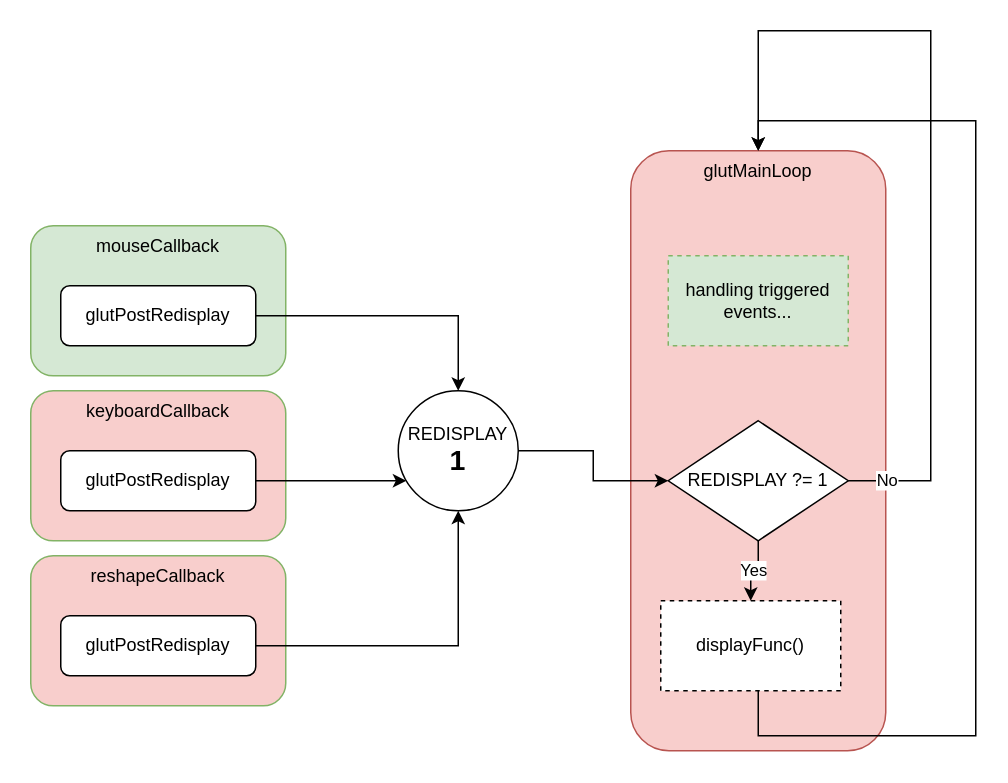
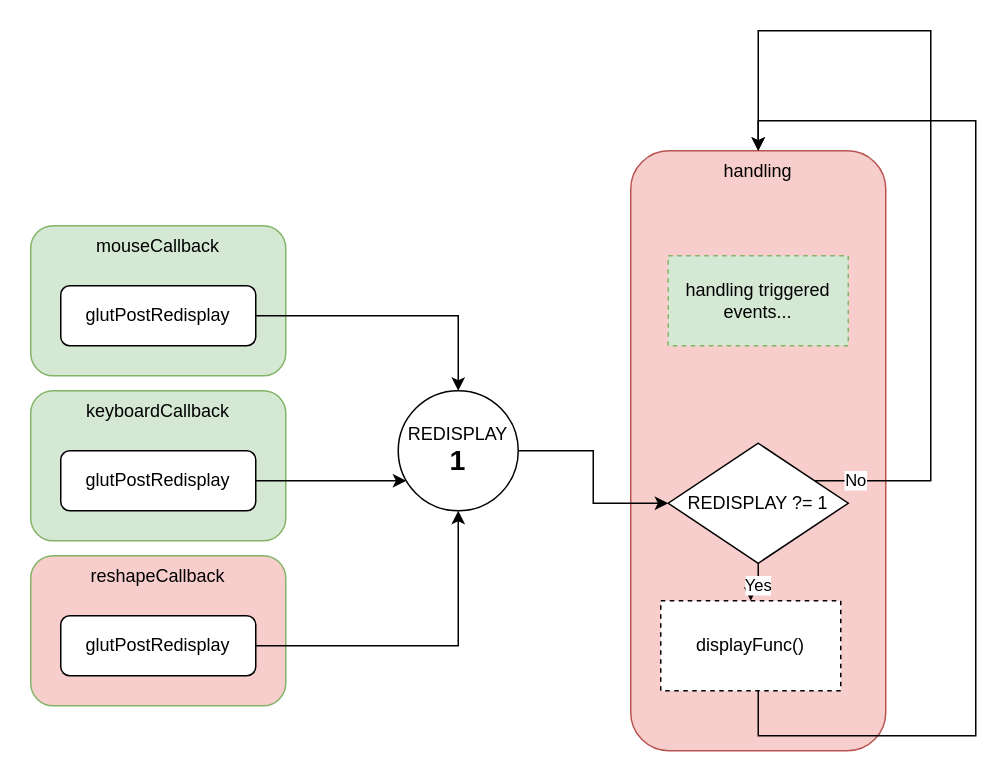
- <mxCell id="12" value="&lt;div&gt;glutMainLoop&lt;/div&gt;" style="rounded=1;whiteSpace=wrap;html=1;align=center;verticalAlign=top;fillColor=#f8cecc;strokeColor=#b85450;" vertex="1" parent="1"><mxGeometry x="420" y="100" width="170" height="400" as="geometry" /></mxCell>
+ <mxCell id="12" value="&lt;div&gt;handling&lt;/div&gt;" style="rounded=1;whiteSpace=wrap;html=1;align=center;verticalAlign=top;fillColor=#f8cecc;strokeColor=#b85450;" vertex="1" parent="1"><mxGeometry x="420" y="100" width="170" height="400" as="geometry" /></mxCell>
- <mxCell id="3" value="keyboardCallback" style="rounded=1;whiteSpace=wrap;html=1;align=center;verticalAlign=top;fillColor=#f8cecc;strokeColor=#82b366;" vertex="1" parent="1"><mxGeometry x="20" y="260" width="170" height="100" as="geometry" /></mxCell>
+ <mxCell id="3" value="keyboardCallback" style="rounded=1;whiteSpace=wrap;html=1;align=center;verticalAlign=top;fillColor=#d5e8d4;strokeColor=#82b366;" vertex="1" parent="1"><mxGeometry x="20" y="260" width="170" height="100" as="geometry" /></mxCell>
- <mxCell id="17" value="REDISPLAY ?= 1" style="rhombus;whiteSpace=wrap;html=1;" vertex="1" parent="1"><mxGeometry x="445" y="280" width="120" height="80" as="geometry" /></mxCell>
+ <mxCell id="17" value="REDISPLAY ?= 1" style="rhombus;whiteSpace=wrap;html=1;" vertex="1" parent="1"><mxGeometry x="445" y="295" width="120" height="80" as="geometry" /></mxCell>
